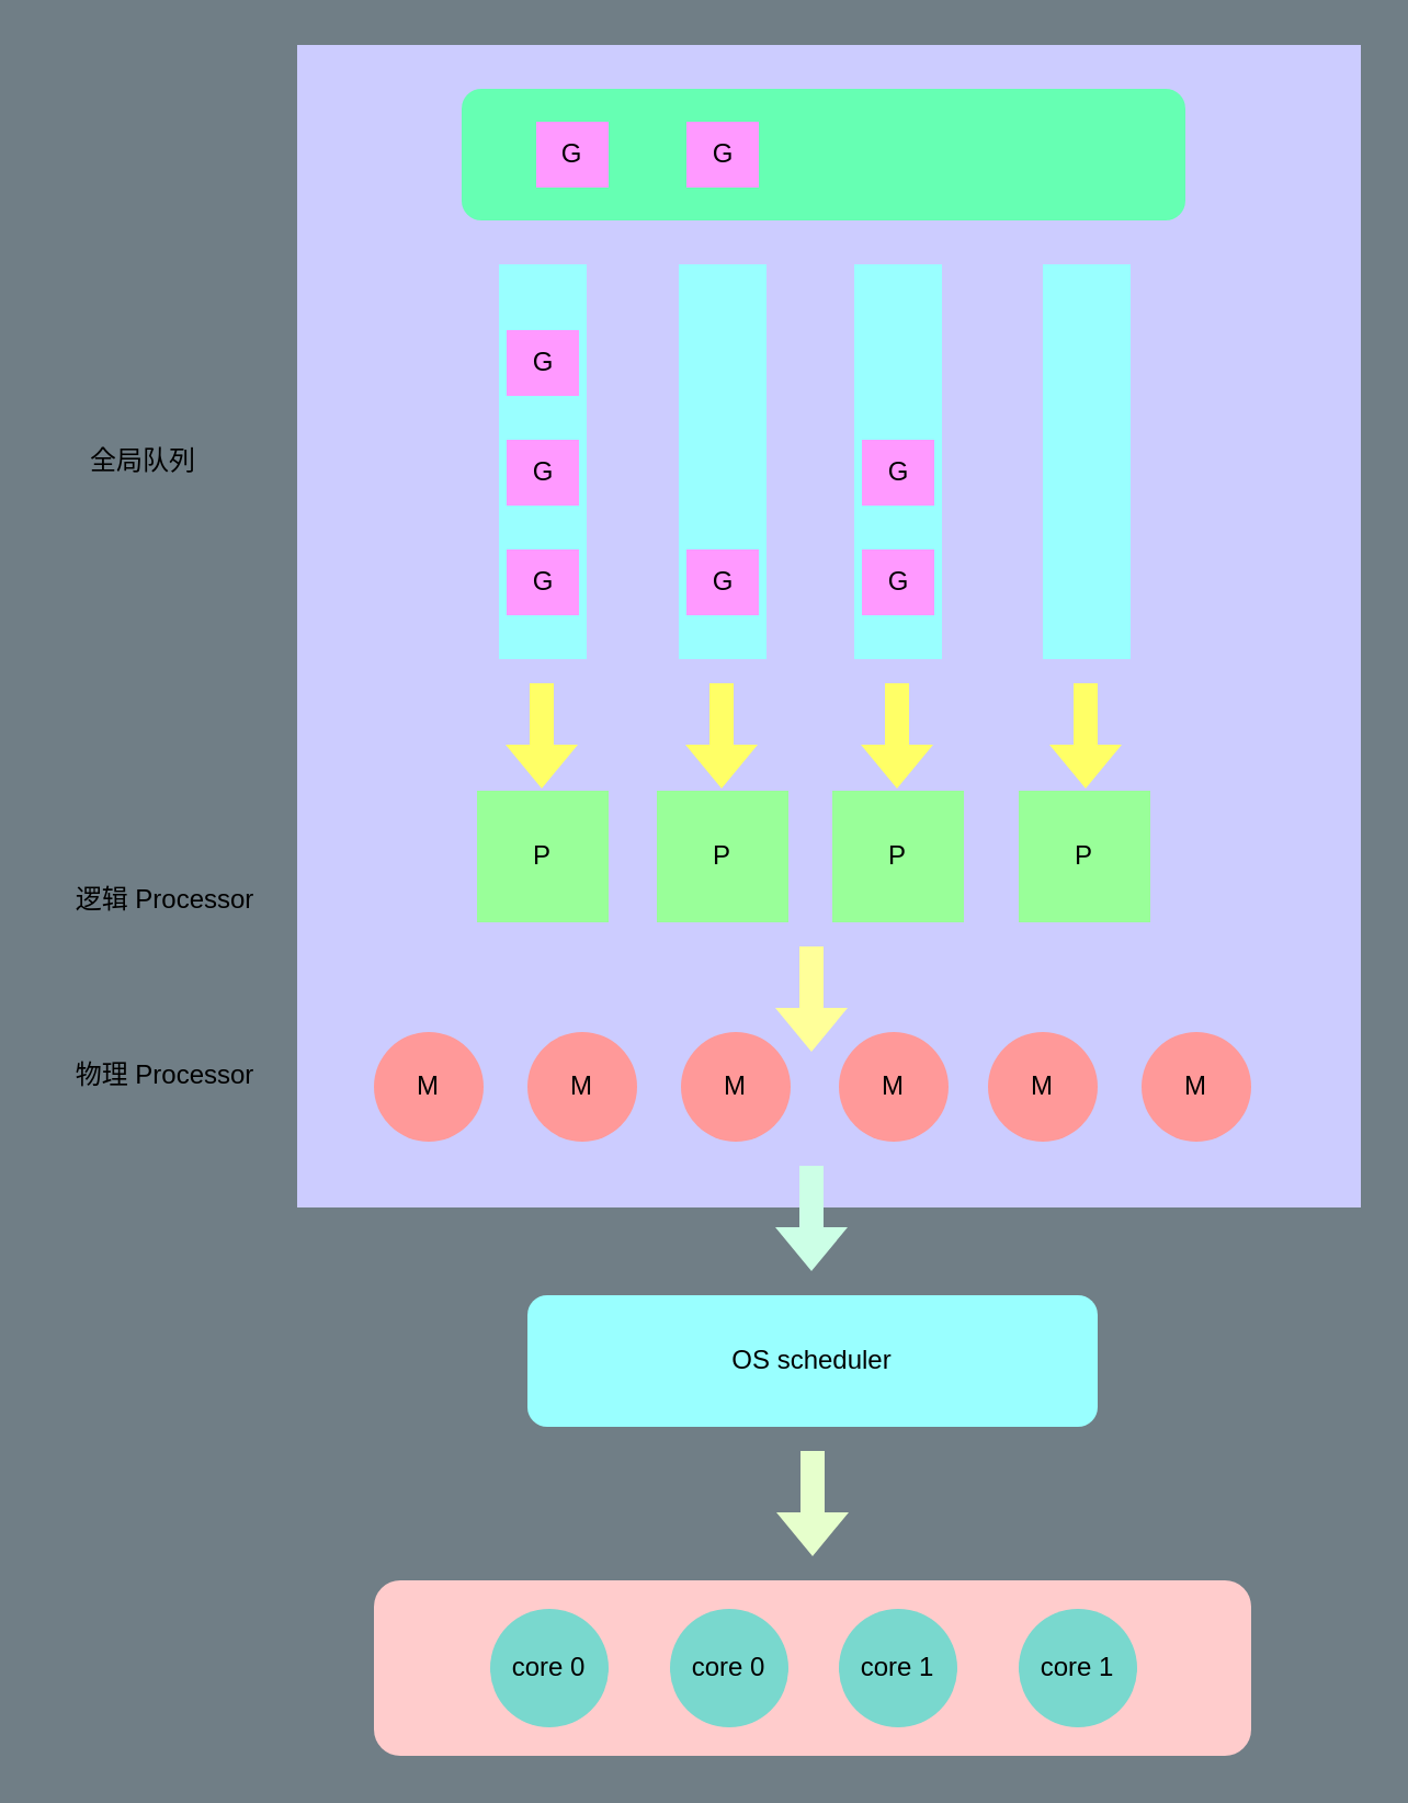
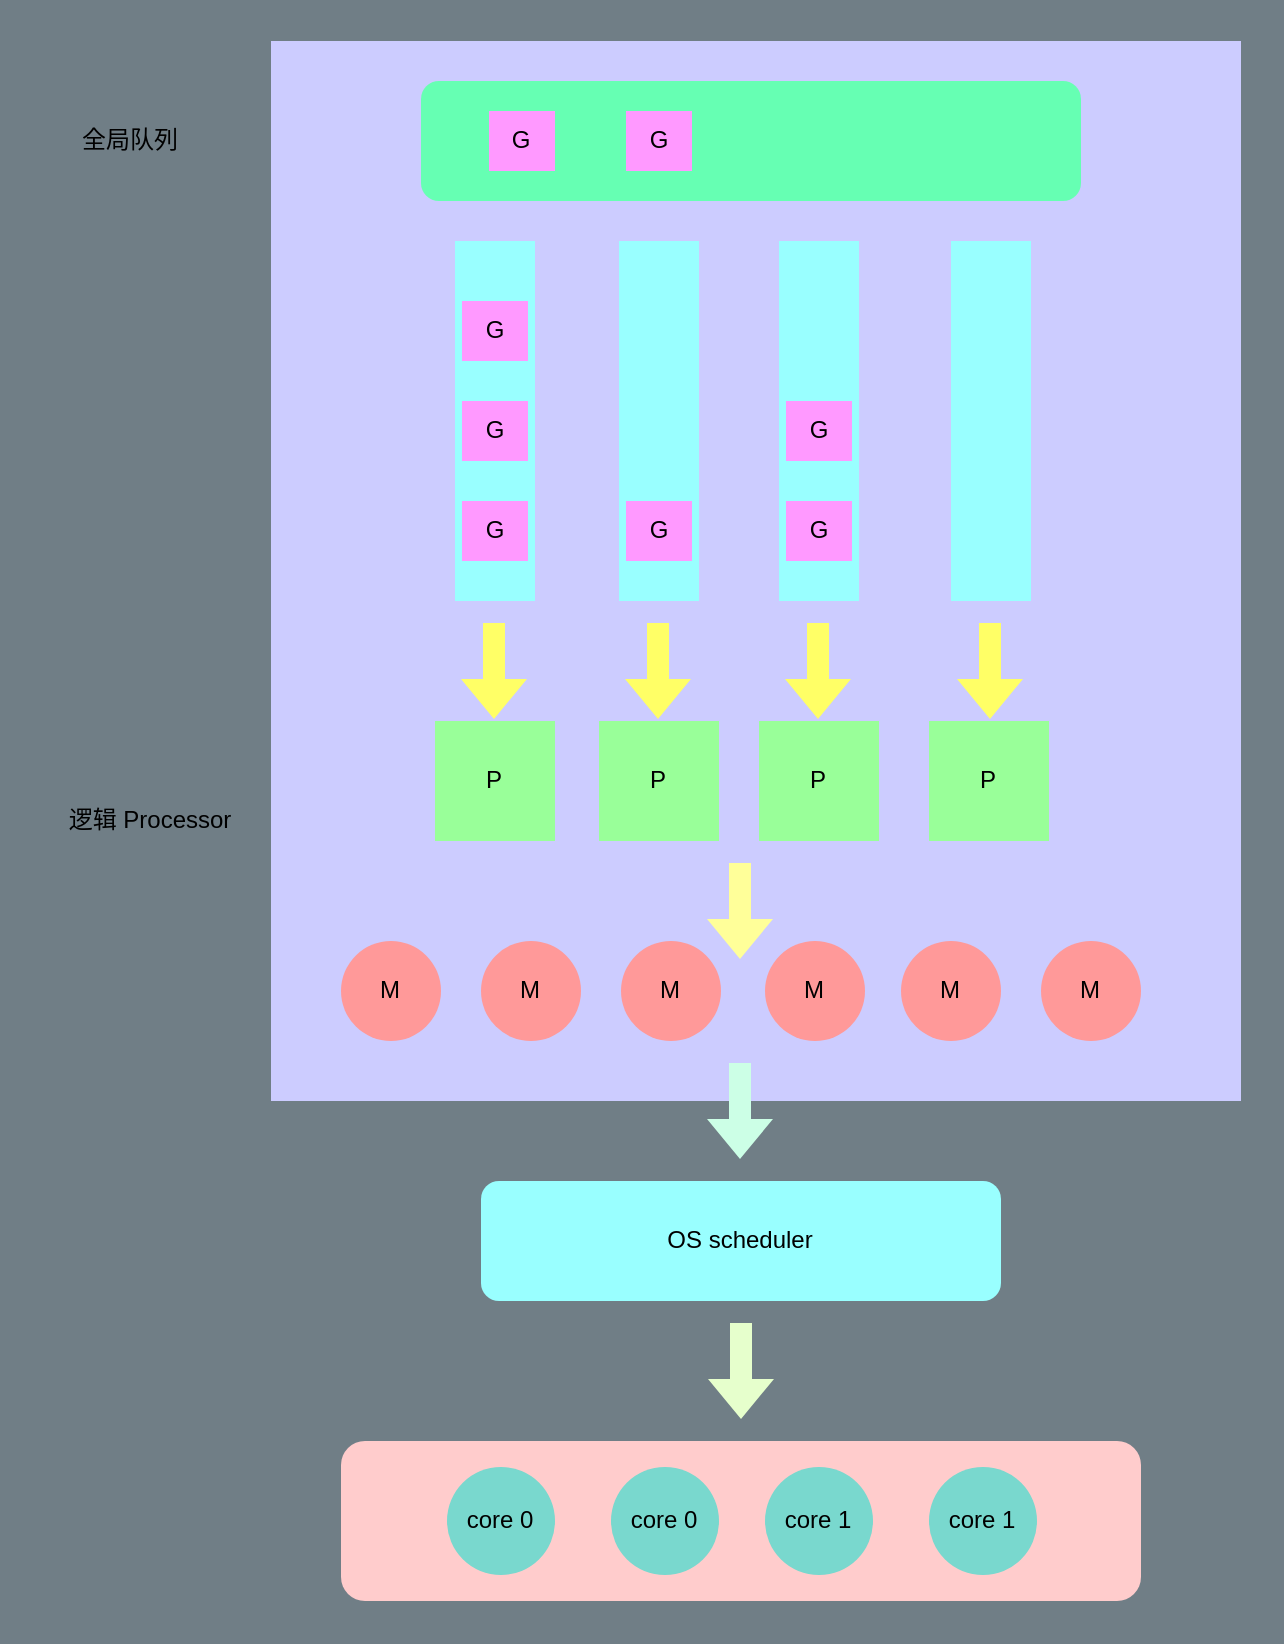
- <mxCell id="41" value="全局队列" style="text;html=1;strokeColor=none;fillColor=none;align=center;verticalAlign=middle;whiteSpace=wrap;rounded=0;" vertex="1" parent="1"><mxGeometry x="20" y="200" width="90" height="20" as="geometry" /></mxCell>
+ <mxCell id="41" value="全局队列" style="text;html=1;strokeColor=none;fillColor=none;align=center;verticalAlign=middle;whiteSpace=wrap;rounded=0;" vertex="1" parent="1"><mxGeometry x="20" y="60" width="90" height="20" as="geometry" /></mxCell>
- <mxCell id="40" value="物理 Processor" style="text;html=1;strokeColor=none;fillColor=none;align=center;verticalAlign=middle;whiteSpace=wrap;rounded=0;" vertex="1" parent="1"><mxGeometry x="30" y="480" width="90" height="20" as="geometry" /></mxCell>
